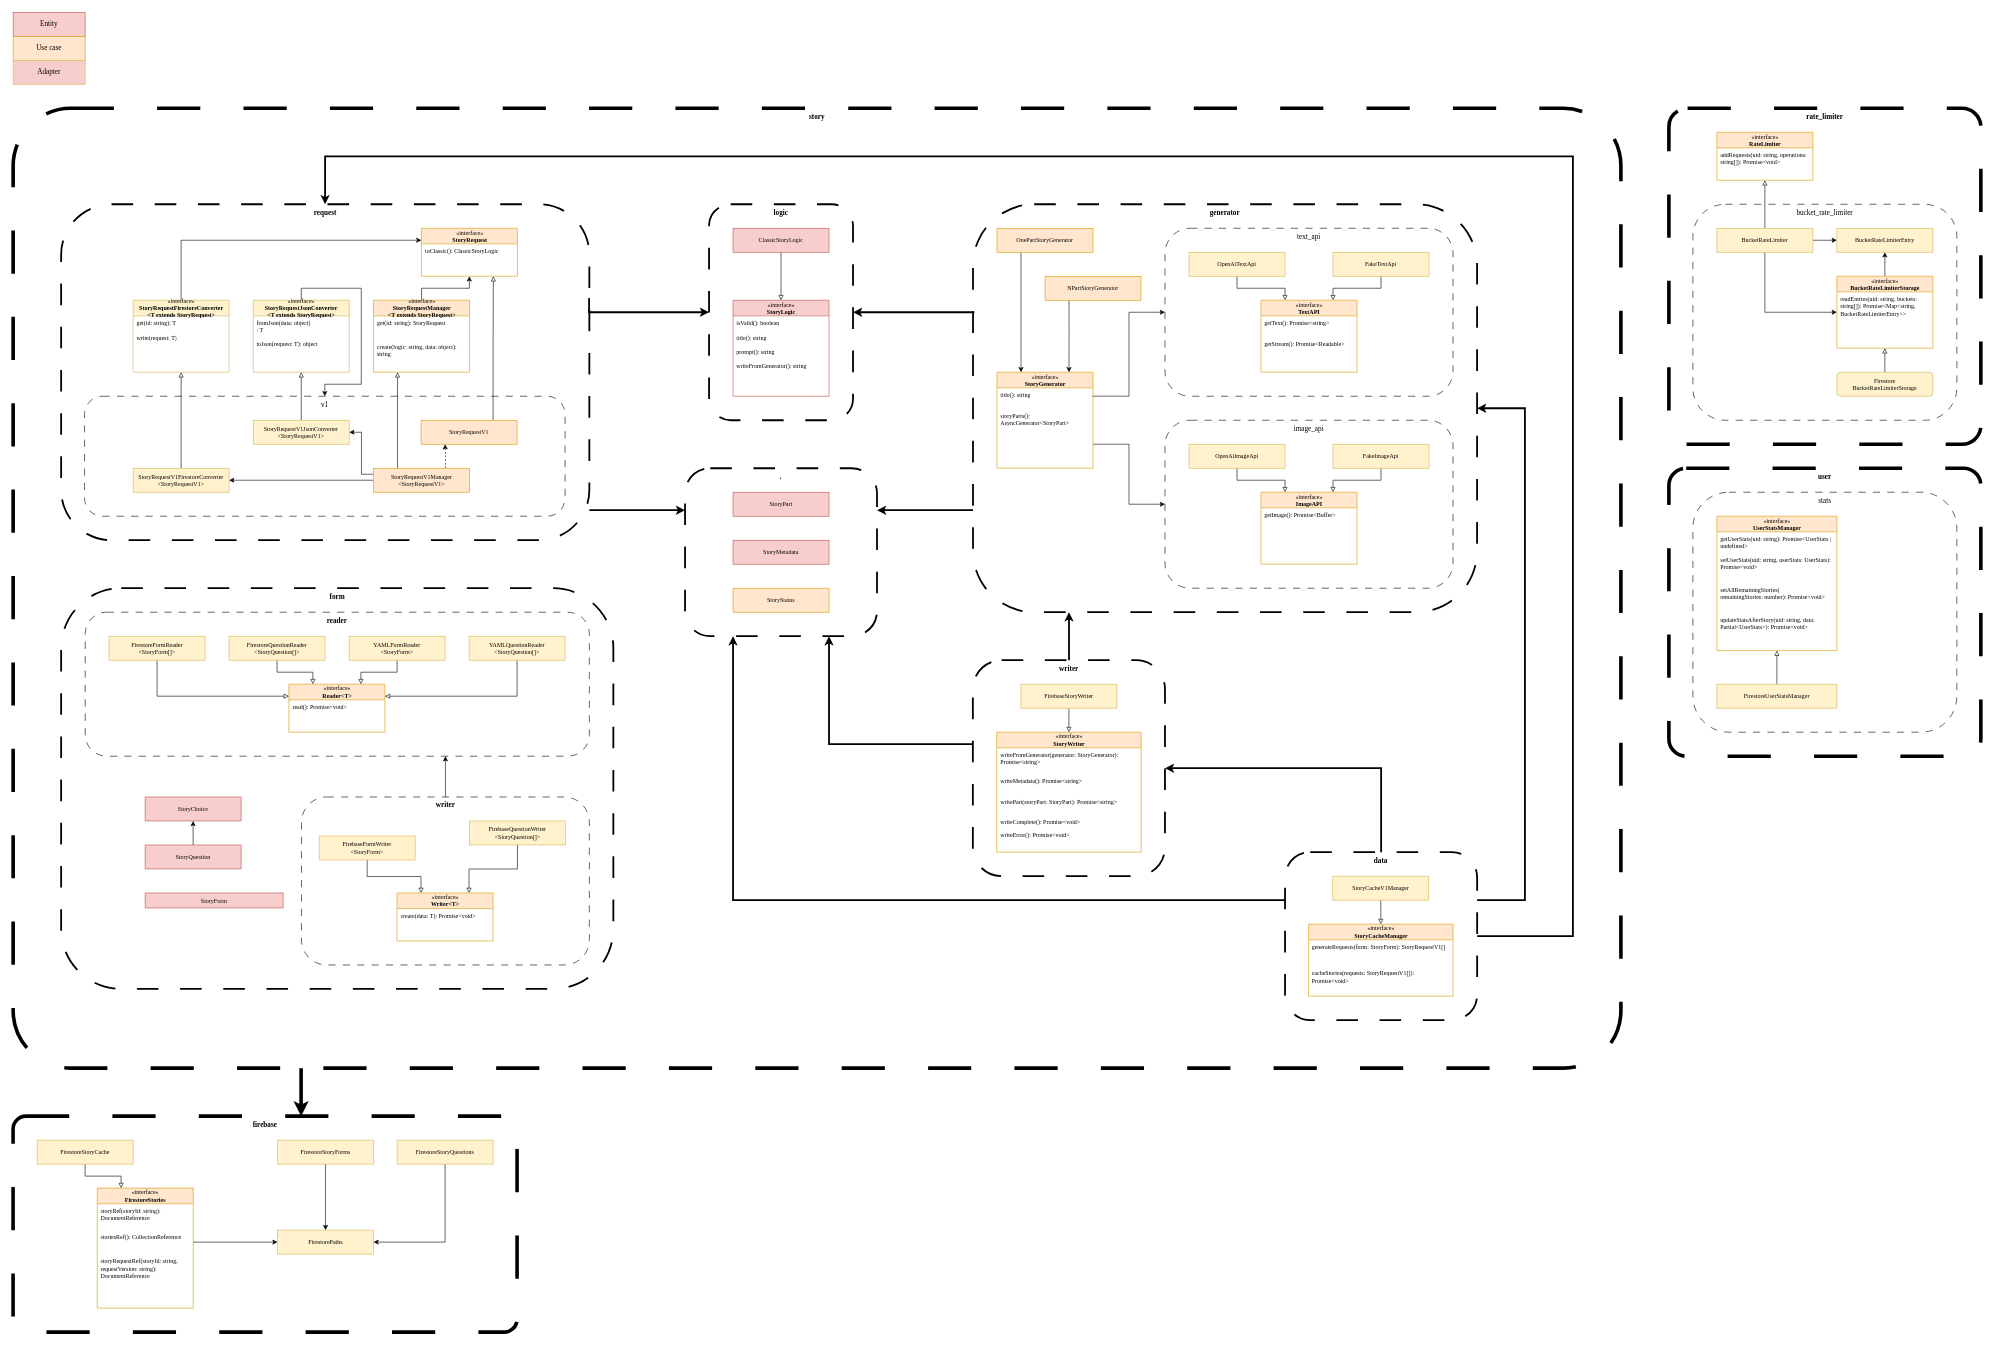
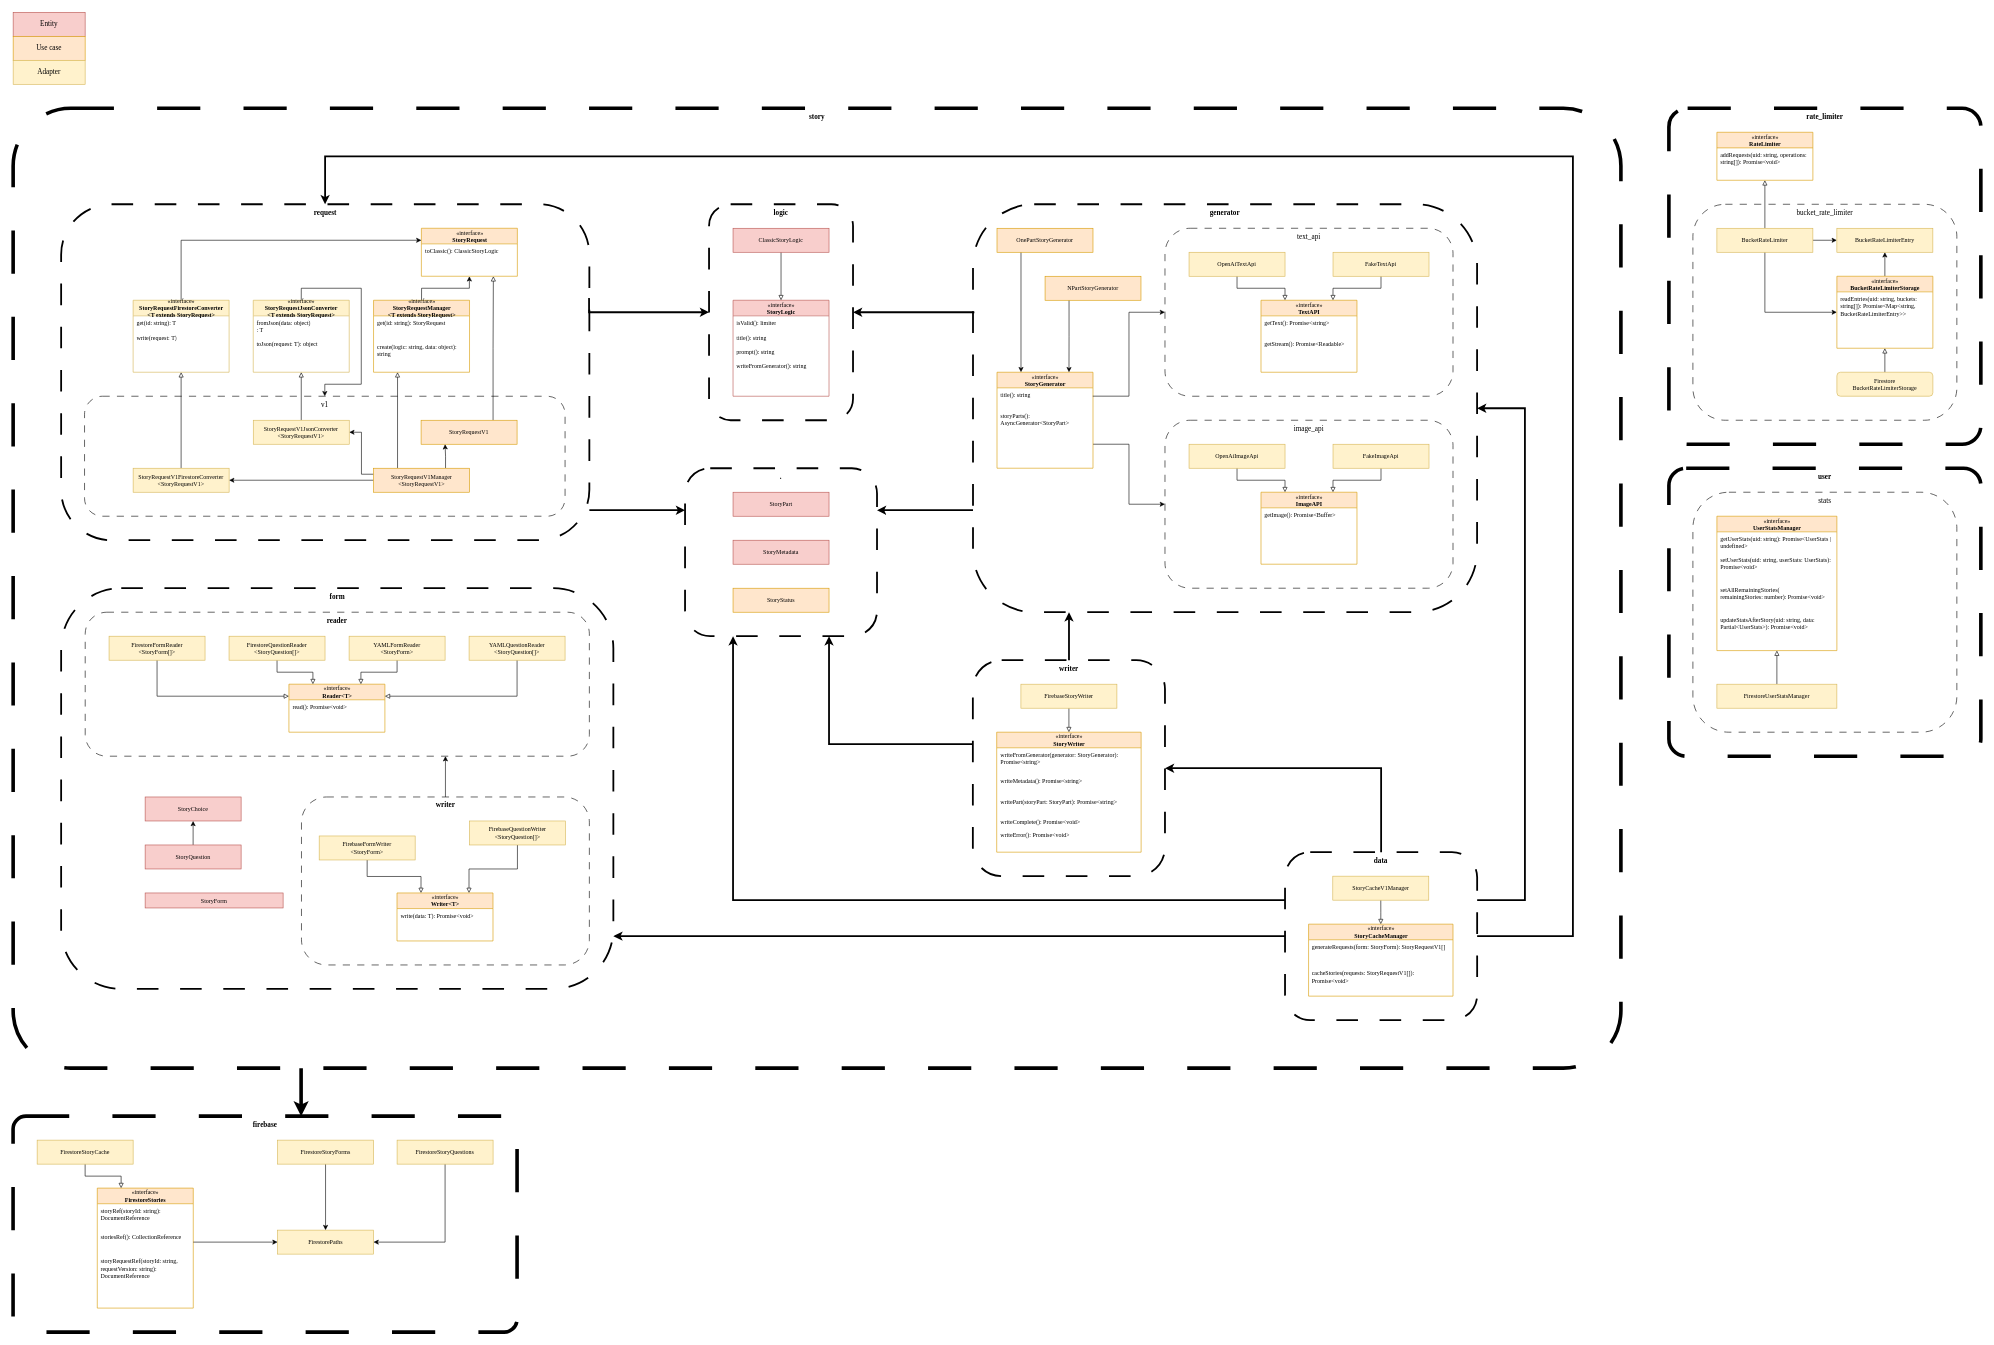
- <mxCell id="54" value="Adapter" style="html=1;whiteSpace=wrap;fontFamily=Lucida Console;labelBackgroundColor=none;fillColor=#f8cecc;strokeColor=#d6b656;" parent="1" vertex="1"><mxGeometry x="21" y="100" width="120" height="40" as="geometry" /></mxCell>
+ <mxCell id="54" value="Adapter" style="html=1;whiteSpace=wrap;fontFamily=Lucida Console;labelBackgroundColor=none;fillColor=#fff2cc;strokeColor=#d6b656;" parent="1" vertex="1"><mxGeometry x="21" y="100" width="120" height="40" as="geometry" /></mxCell>
- <mxCell id="38" value="&lt;font style=&quot;font-size: 10px;&quot;&gt;isValid(): &lt;/font&gt;&lt;font style=&quot;font-size: 10px;&quot;&gt;boolean &lt;/font&gt;" style="text;strokeColor=none;fillColor=none;align=left;verticalAlign=top;spacingLeft=4;spacingRight=4;overflow=hidden;rotatable=0;points=[[0,0.5],[1,0.5]];portConstraint=eastwest;whiteSpace=wrap;html=1;fontFamily=Lucida Console;fontSize=10;labelBackgroundColor=none;" parent="37" vertex="1"><mxGeometry y="26" width="160" height="24" as="geometry" /></mxCell>
+ <mxCell id="38" value="&lt;font style=&quot;font-size: 10px;&quot;&gt;isValid(): &lt;/font&gt;&lt;font style=&quot;font-size: 10px;&quot;&gt;limiter &lt;/font&gt;" style="text;strokeColor=none;fillColor=none;align=left;verticalAlign=top;spacingLeft=4;spacingRight=4;overflow=hidden;rotatable=0;points=[[0,0.5],[1,0.5]];portConstraint=eastwest;whiteSpace=wrap;html=1;fontFamily=Lucida Console;fontSize=10;labelBackgroundColor=none;" parent="37" vertex="1"><mxGeometry y="26" width="160" height="24" as="geometry" /></mxCell>
- <mxCell id="76" style="edgeStyle=orthogonalEdgeStyle;rounded=0;orthogonalLoop=1;jettySize=auto;html=1;exitX=0.75;exitY=0;exitDx=0;exitDy=0;entryX=0.25;entryY=1;entryDx=0;entryDy=0;dashed=1;" parent="1" source="77" target="45" edge="1"><mxGeometry relative="1" as="geometry" /></mxCell>
+ <mxCell id="76" style="edgeStyle=orthogonalEdgeStyle;rounded=0;orthogonalLoop=1;jettySize=auto;html=1;exitX=0.75;exitY=0;exitDx=0;exitDy=0;entryX=0.25;entryY=1;entryDx=0;entryDy=0;" parent="1" source="77" target="45" edge="1"><mxGeometry relative="1" as="geometry" /></mxCell>
- <mxCell id="94" value="create(data: T): Promise&amp;lt;void&amp;gt;" style="text;strokeColor=none;fillColor=none;align=left;verticalAlign=top;spacingLeft=4;spacingRight=4;overflow=hidden;rotatable=0;points=[[0,0.5],[1,0.5]];portConstraint=eastwest;whiteSpace=wrap;html=1;fontFamily=Lucida Console;fontSize=10;labelBackgroundColor=none;" parent="93" vertex="1"><mxGeometry y="26" width="160" height="44" as="geometry" /></mxCell>
+ <mxCell id="94" value="write(data: T): Promise&amp;lt;void&amp;gt;" style="text;strokeColor=none;fillColor=none;align=left;verticalAlign=top;spacingLeft=4;spacingRight=4;overflow=hidden;rotatable=0;points=[[0,0.5],[1,0.5]];portConstraint=eastwest;whiteSpace=wrap;html=1;fontFamily=Lucida Console;fontSize=10;labelBackgroundColor=none;" parent="93" vertex="1"><mxGeometry y="26" width="160" height="44" as="geometry" /></mxCell>
+ <mxCell id="112" style="edgeStyle=orthogonalEdgeStyle;rounded=0;orthogonalLoop=1;jettySize=auto;html=1;exitX=0;exitY=0.5;exitDx=0;exitDy=0;strokeWidth=3;" edge="1" parent="1" source="114" target="5"><mxGeometry relative="1" as="geometry"><Array as="points"><mxPoint x="1281" y="1560" /><mxPoint x="1281" y="1560" /></Array></mxGeometry></mxCell>
